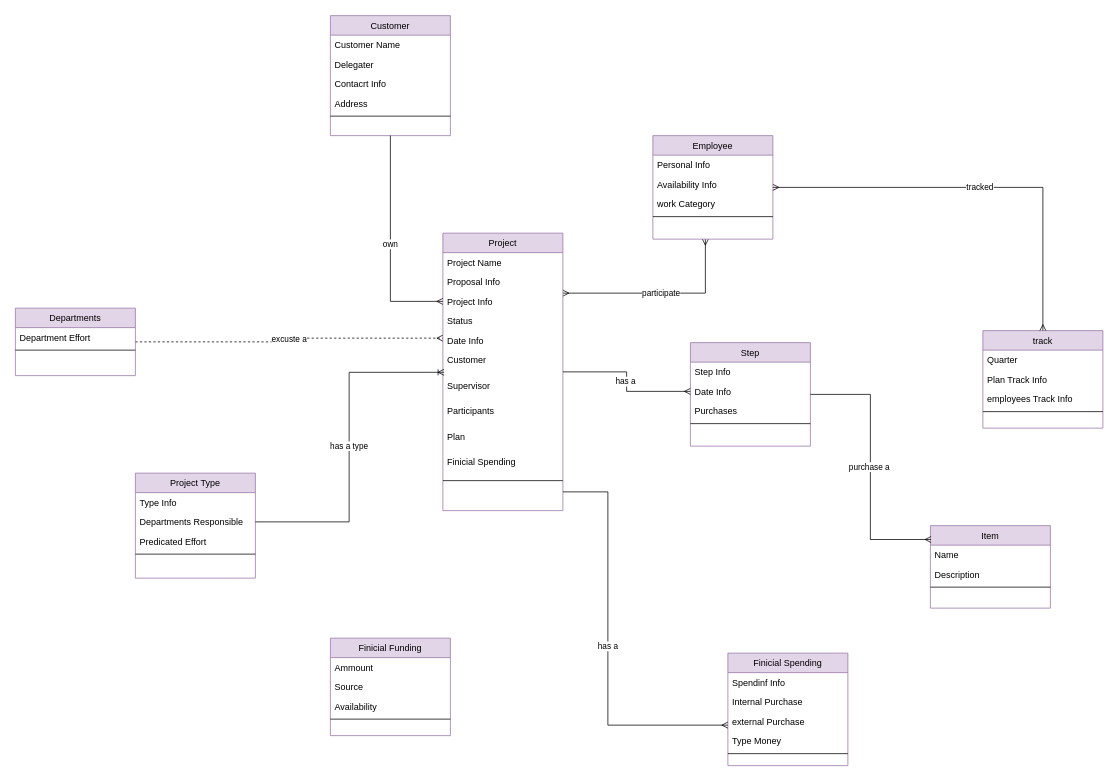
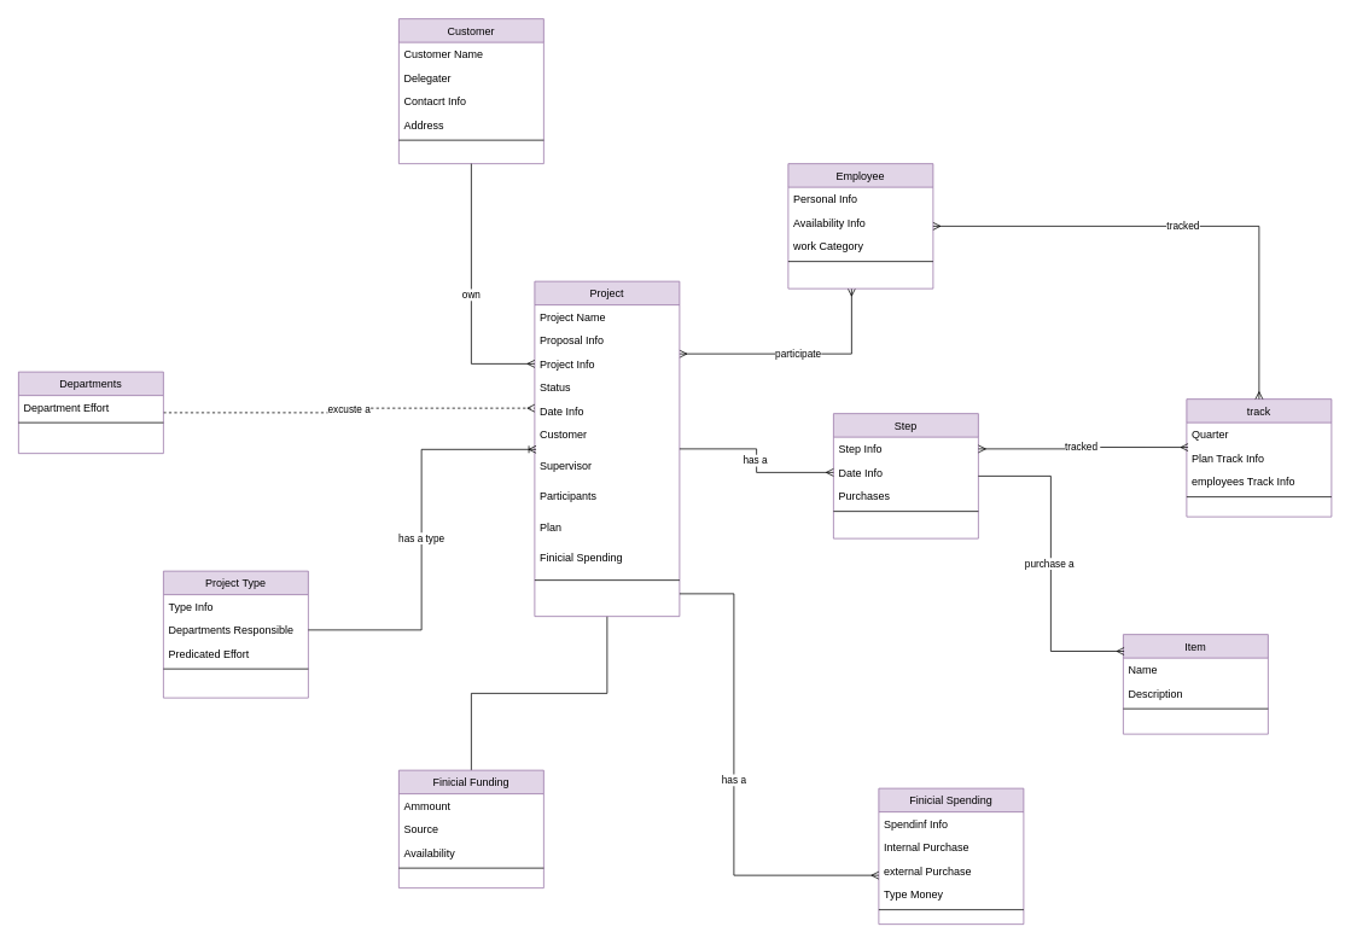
+ <mxCell id="61" value="tracked&amp;nbsp;" style="edgeStyle=orthogonalEdgeStyle;rounded=0;orthogonalLoop=1;jettySize=auto;html=1;exitX=1;exitY=0.5;exitDx=0;exitDy=0;entryX=0.01;entryY=0.048;entryDx=0;entryDy=0;entryPerimeter=0;endArrow=ERmany;endFill=0;startArrow=ERmany;startFill=0;" edge="1" parent="1" source="22" target="28"><mxGeometry relative="1" as="geometry" /></mxCell>
+ <mxCell id="8" style="edgeStyle=orthogonalEdgeStyle;rounded=0;orthogonalLoop=1;jettySize=auto;html=1;exitX=0.5;exitY=1;exitDx=0;exitDy=0;entryX=0.5;entryY=0;entryDx=0;entryDy=0;endArrow=none;endFill=0;" edge="1" parent="1" source="9" target="63"><mxGeometry relative="1" as="geometry" /></mxCell>
